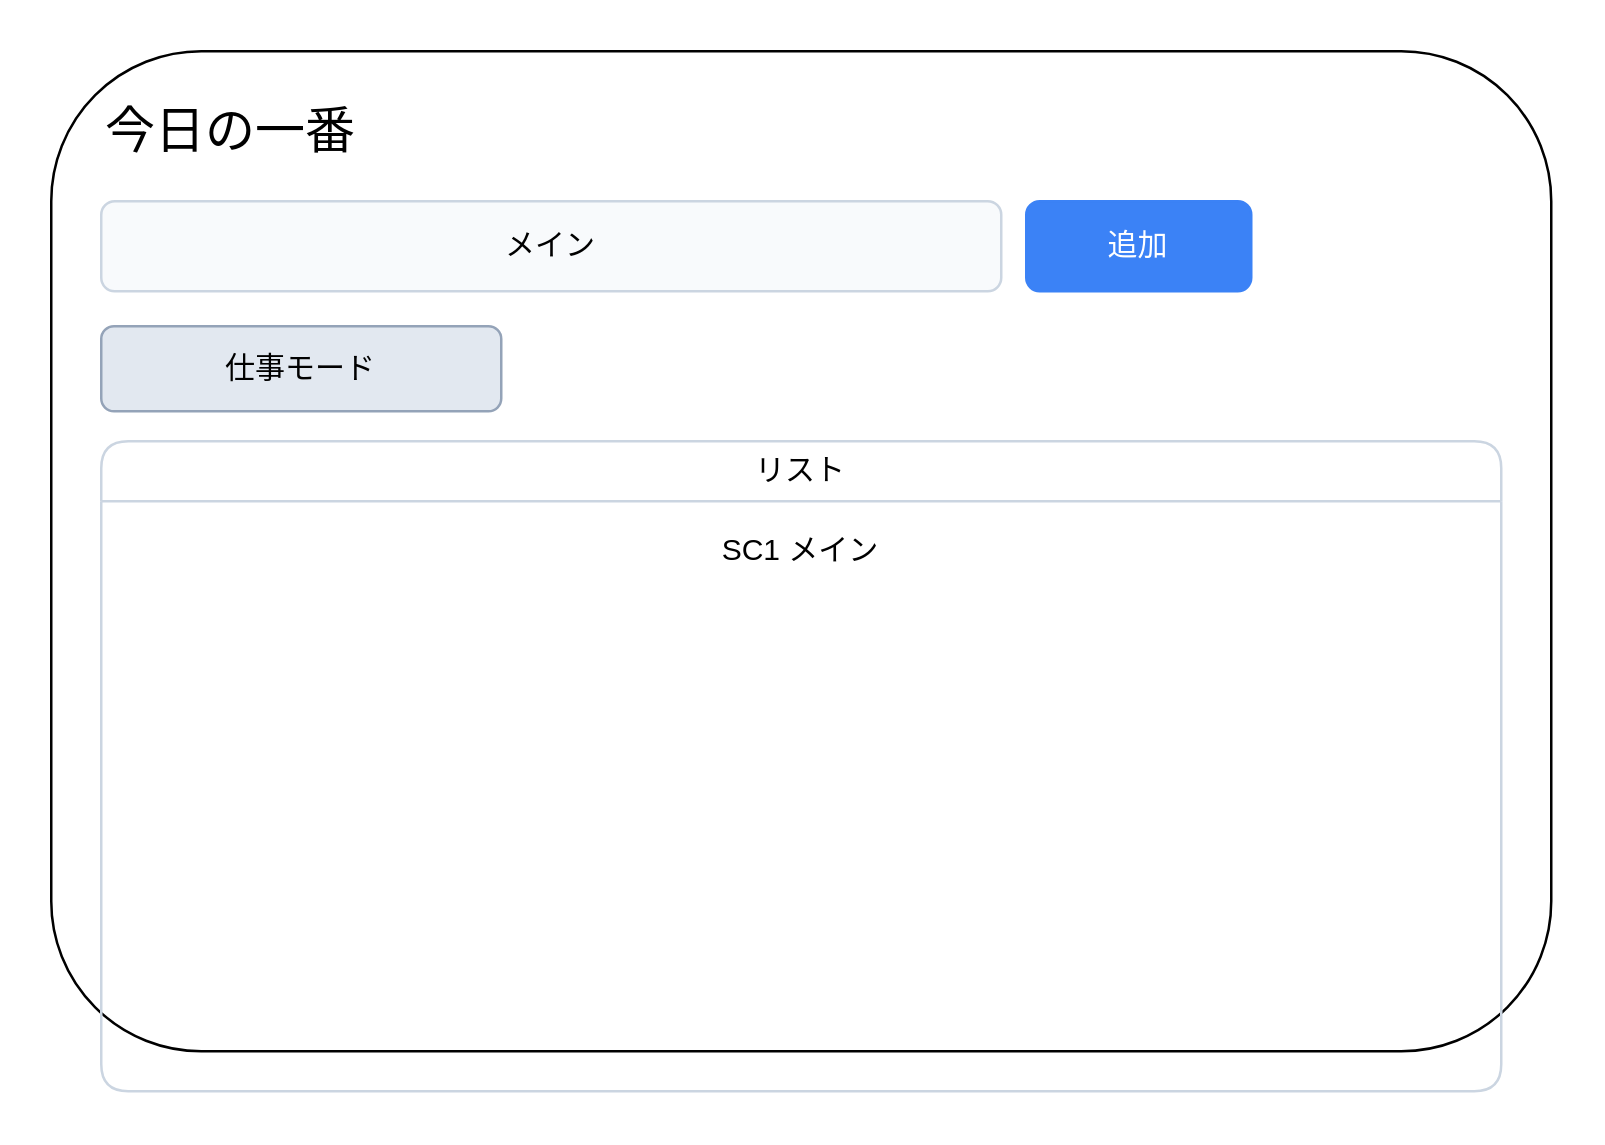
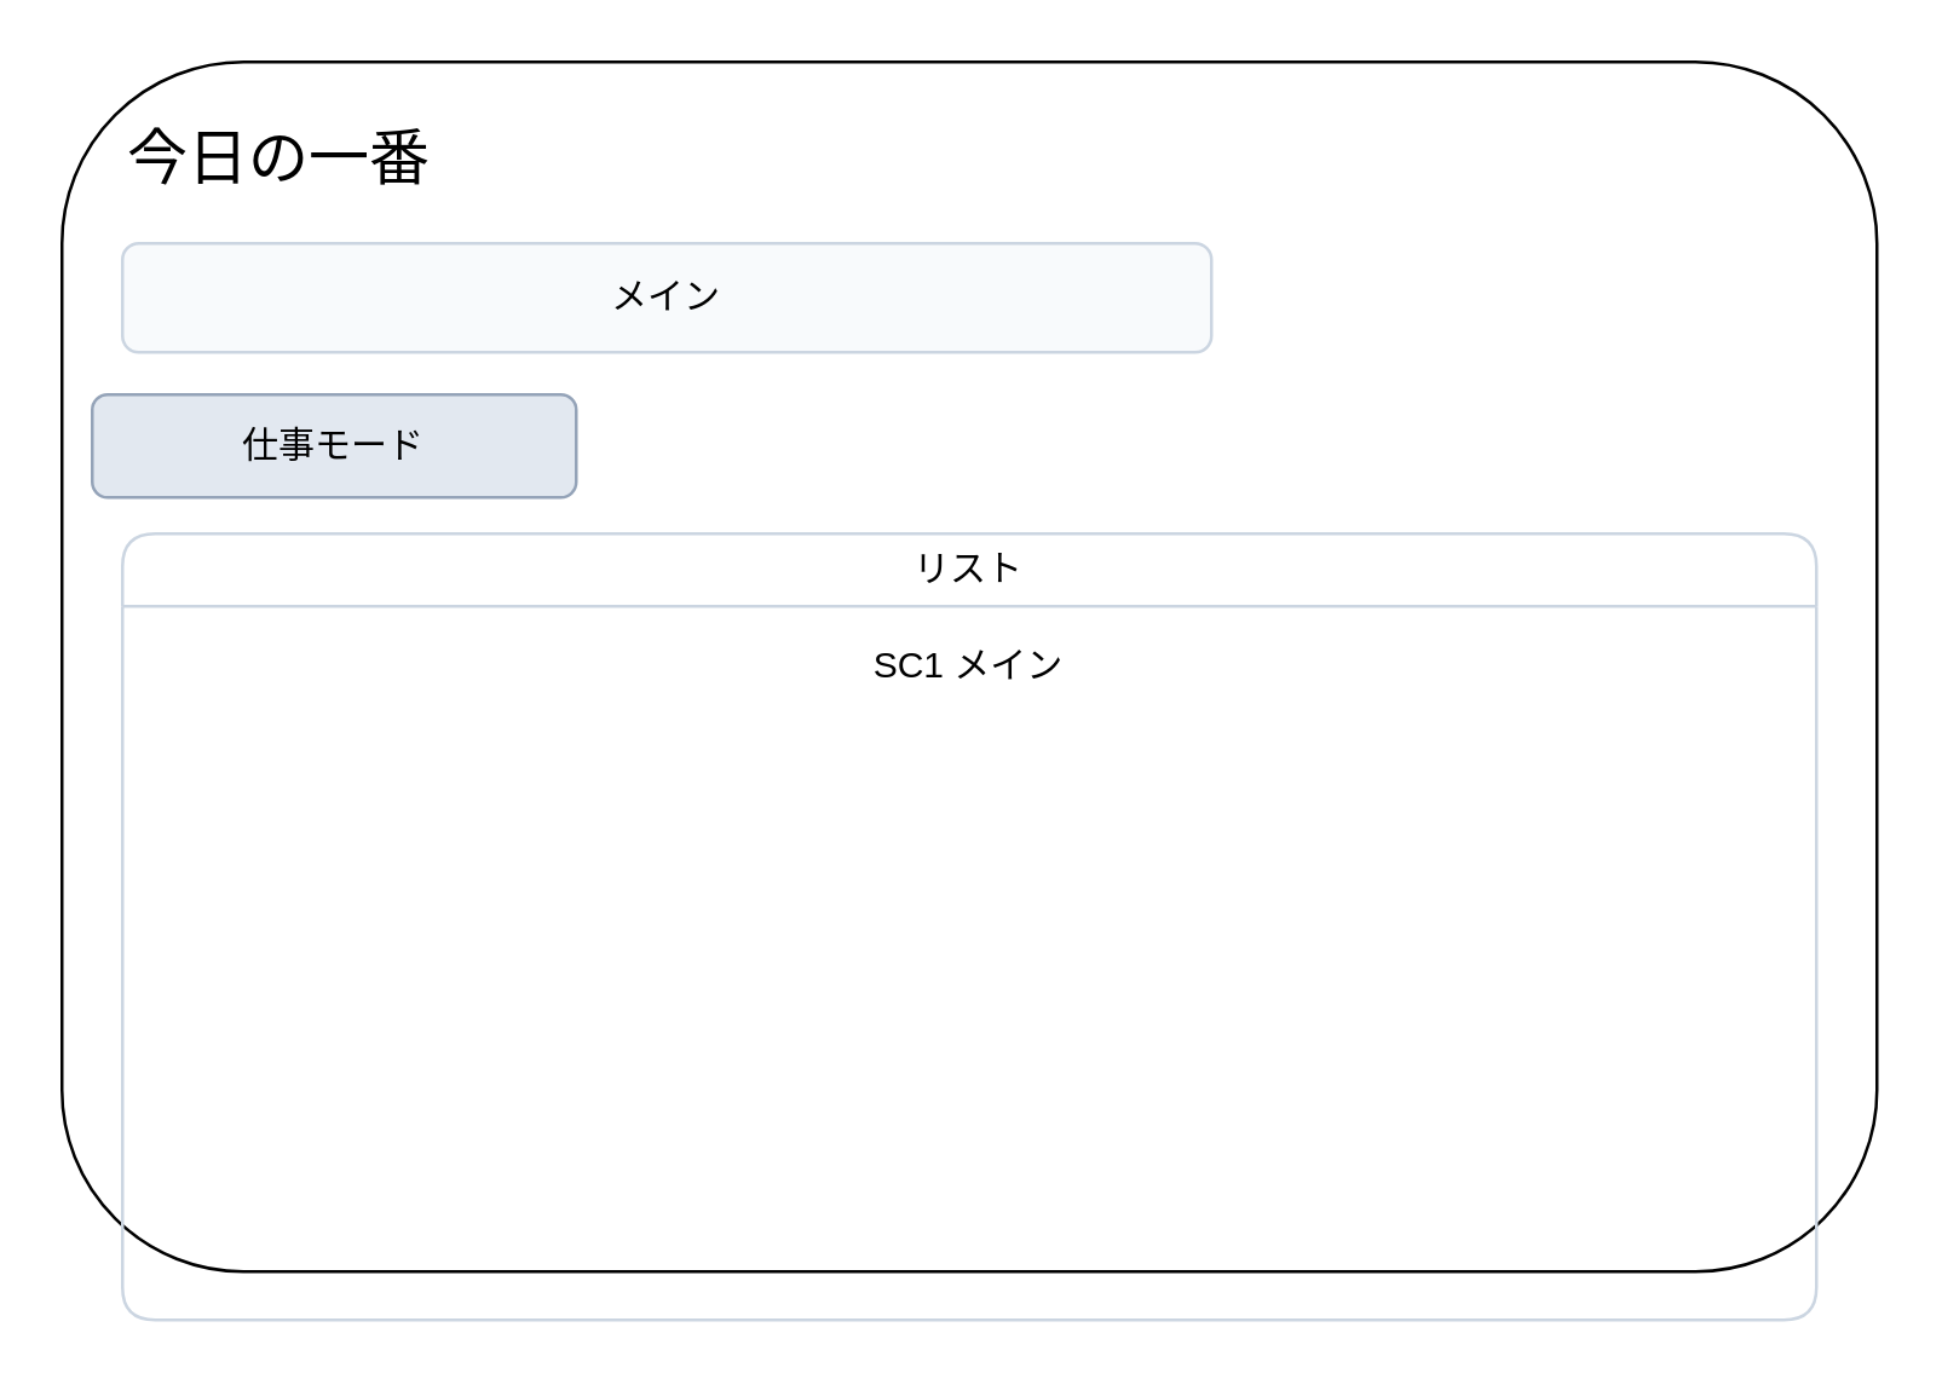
- <mxCell id="5" value="追加" style="rounded=1;whiteSpace=wrap;html=1;fillColor=#3B82F6;fontColor=#FFFFFF;strokeColor=#3B82F6;" vertex="1" parent="2"><mxGeometry x="390" y="60" width="90" height="36" as="geometry" /></mxCell>
- <mxCell id="6" value="仕事モード" style="rounded=1;whiteSpace=wrap;html=1;fillColor=#E2E8F0;strokeColor=#94A3B8;" vertex="1" parent="2"><mxGeometry x="20" y="110" width="160" height="34" as="geometry" /></mxCell>
+ <mxCell id="6" value="仕事モード" style="rounded=1;whiteSpace=wrap;html=1;fillColor=#E2E8F0;strokeColor=#94A3B8;" vertex="1" parent="2"><mxGeometry x="10" y="110" width="160" height="34" as="geometry" /></mxCell>
